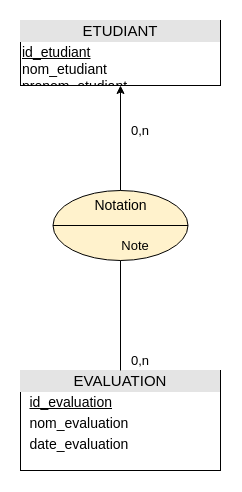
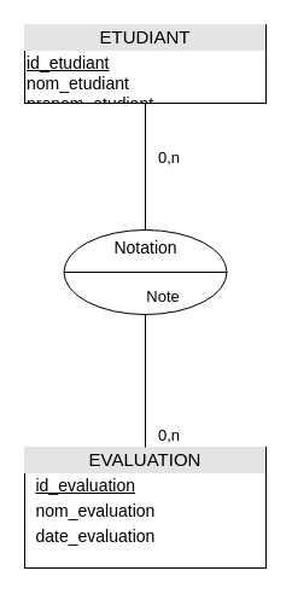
- <mxCell id="8" value="" style="endArrow=classic;html=1;exitX=0.5;exitY=0;exitDx=0;exitDy=0;entryX=0.5;entryY=1;entryDx=0;entryDy=0;" parent="1" source="4" target="3" edge="1"><mxGeometry width="50" height="50" relative="1" as="geometry"><mxPoint x="119.5" y="230" as="sourcePoint" /><mxPoint x="200" y="170" as="targetPoint" /></mxGeometry></mxCell>
+ <mxCell id="8" value="" style="endArrow=none;html=1;exitX=0.5;exitY=0;exitDx=0;exitDy=0;entryX=0.5;entryY=1;entryDx=0;entryDy=0;" parent="1" source="4" target="3" edge="1"><mxGeometry width="50" height="50" relative="1" as="geometry"><mxPoint x="119.5" y="230" as="sourcePoint" /><mxPoint x="200" y="170" as="targetPoint" /></mxGeometry></mxCell>
- <mxCell id="4" value="&lt;font style=&quot;font-size: 14px&quot;&gt;Notation&lt;/font&gt;" style="ellipse;whiteSpace=wrap;html=1;rounded=1;shadow=0;sketch=0;verticalAlign=top;fillColor=#fff2cc;" parent="1" vertex="1"><mxGeometry x="52.5" y="190" width="135" height="70" as="geometry" /></mxCell>
+ <mxCell id="4" value="&lt;font style=&quot;font-size: 14px&quot;&gt;Notation&lt;/font&gt;" style="ellipse;whiteSpace=wrap;html=1;rounded=1;shadow=0;sketch=0;verticalAlign=top;" parent="1" vertex="1"><mxGeometry x="52.5" y="190" width="135" height="70" as="geometry" /></mxCell>
